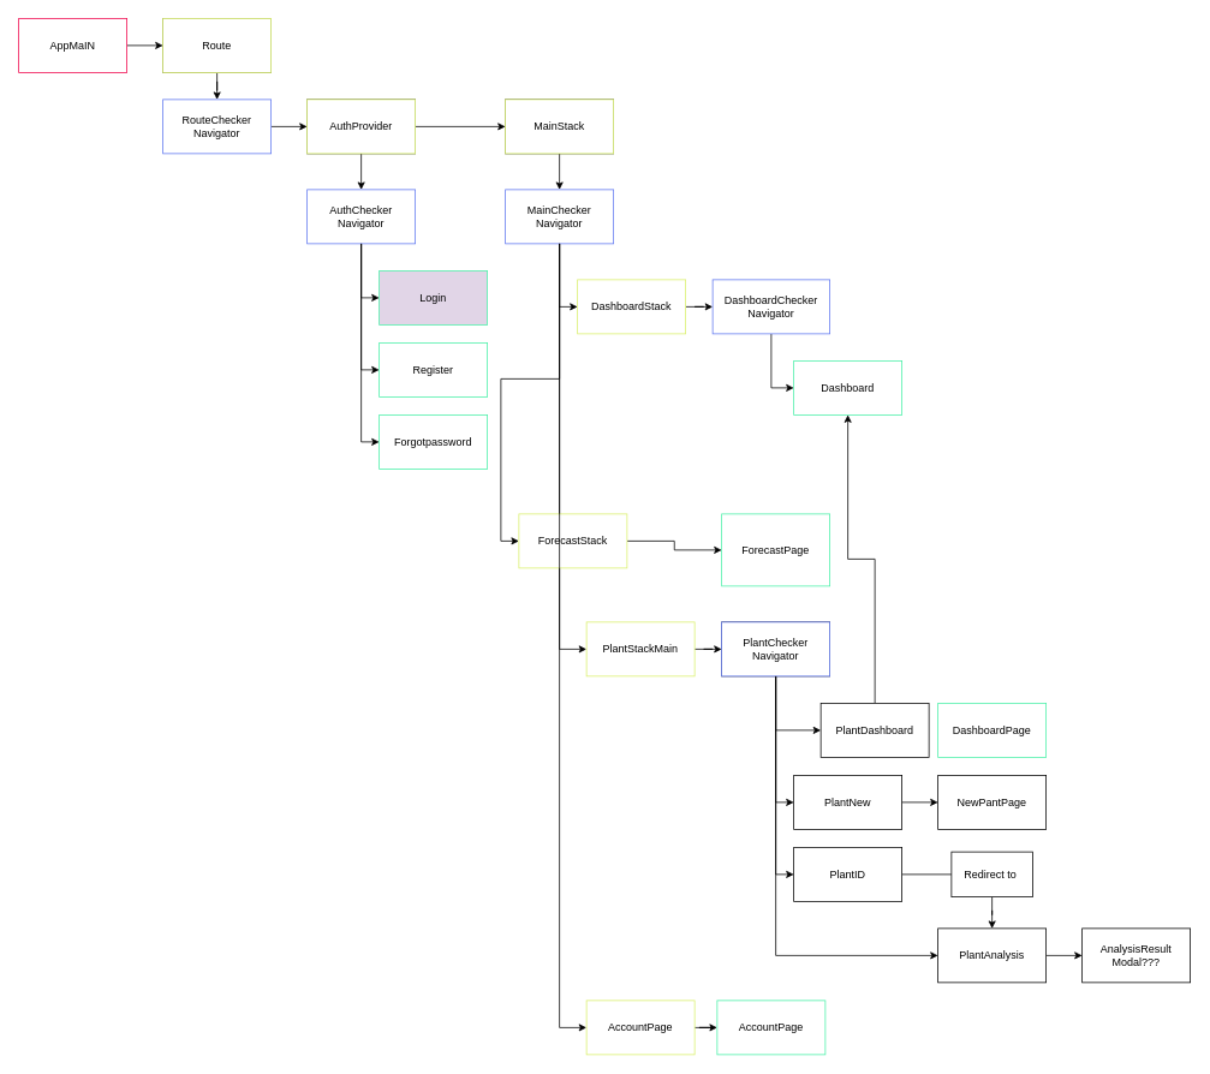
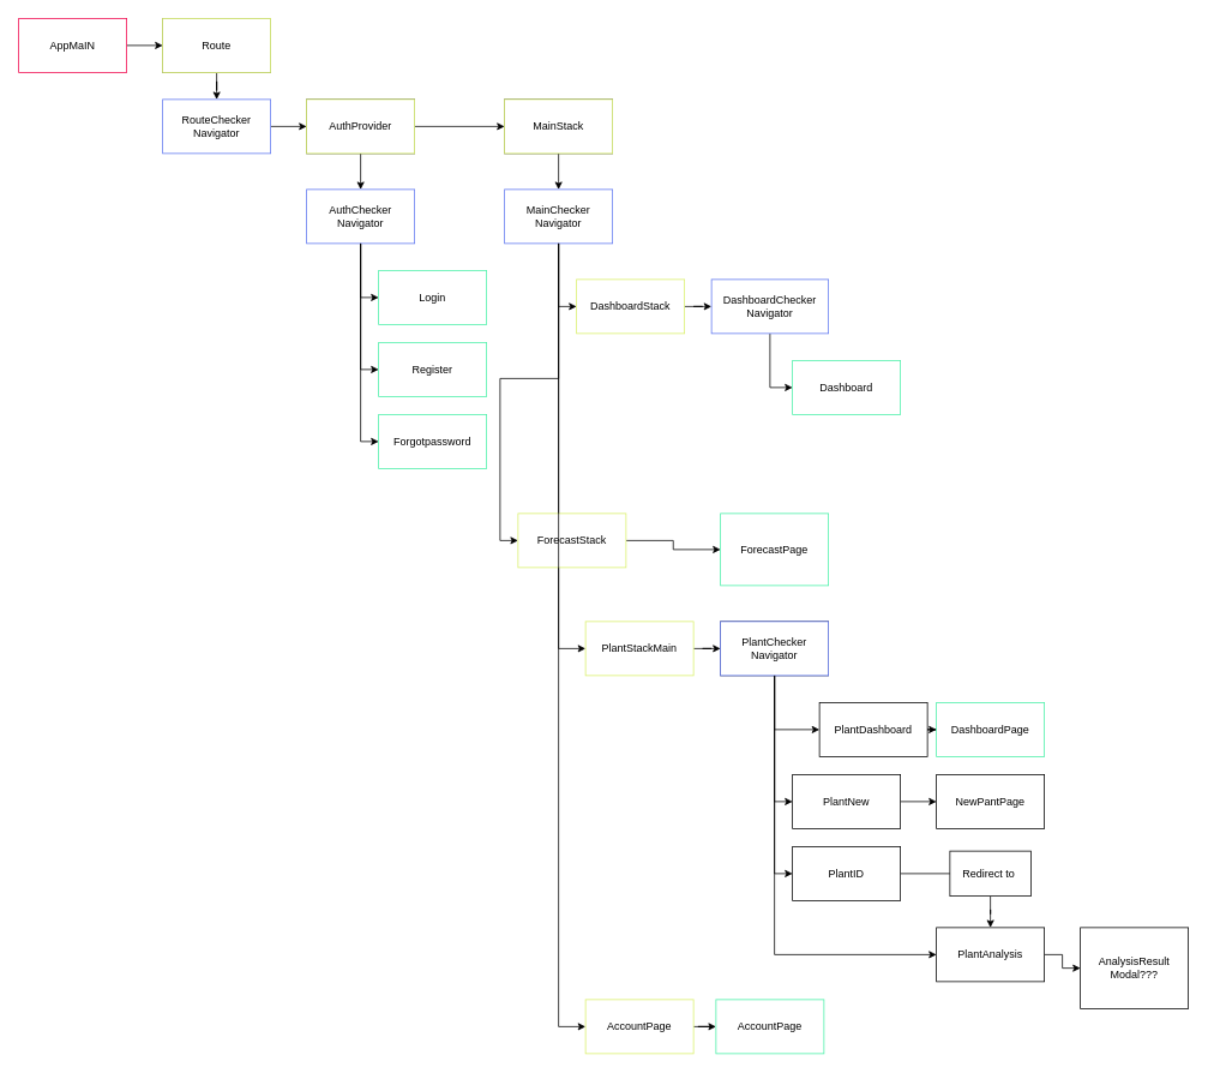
- <mxCell id="16" value="Login" style="rounded=0;whiteSpace=wrap;html=1;strokeColor=#4AF0A8;fillColor=#e1d5e7;" vertex="1" parent="1"><mxGeometry x="420" y="300" width="120" height="60" as="geometry" /></mxCell>
+ <mxCell id="16" value="Login" style="rounded=0;whiteSpace=wrap;html=1;strokeColor=#4AF0A8;" vertex="1" parent="1"><mxGeometry x="420" y="300" width="120" height="60" as="geometry" /></mxCell>
- <mxCell id="40" value="" style="edgeStyle=orthogonalEdgeStyle;rounded=0;orthogonalLoop=1;jettySize=auto;html=1;" edge="1" parent="1" source="41" target="35"><mxGeometry relative="1" as="geometry" /></mxCell>
+ <mxCell id="40" value="" style="edgeStyle=orthogonalEdgeStyle;rounded=0;orthogonalLoop=1;jettySize=auto;html=1;" edge="1" parent="1" source="41" target="45"><mxGeometry relative="1" as="geometry" /></mxCell>
- <mxCell id="56" value="AnalysisResult&lt;br&gt;Modal???" style="rounded=0;whiteSpace=wrap;html=1;" vertex="1" parent="1"><mxGeometry x="1200" y="1030" width="120" height="60" as="geometry" /></mxCell>
+ <mxCell id="56" value="AnalysisResult&lt;br&gt;Modal???" style="rounded=0;whiteSpace=wrap;html=1;" vertex="1" parent="1"><mxGeometry x="1200" y="1030" width="120" height="90" as="geometry" /></mxCell>
